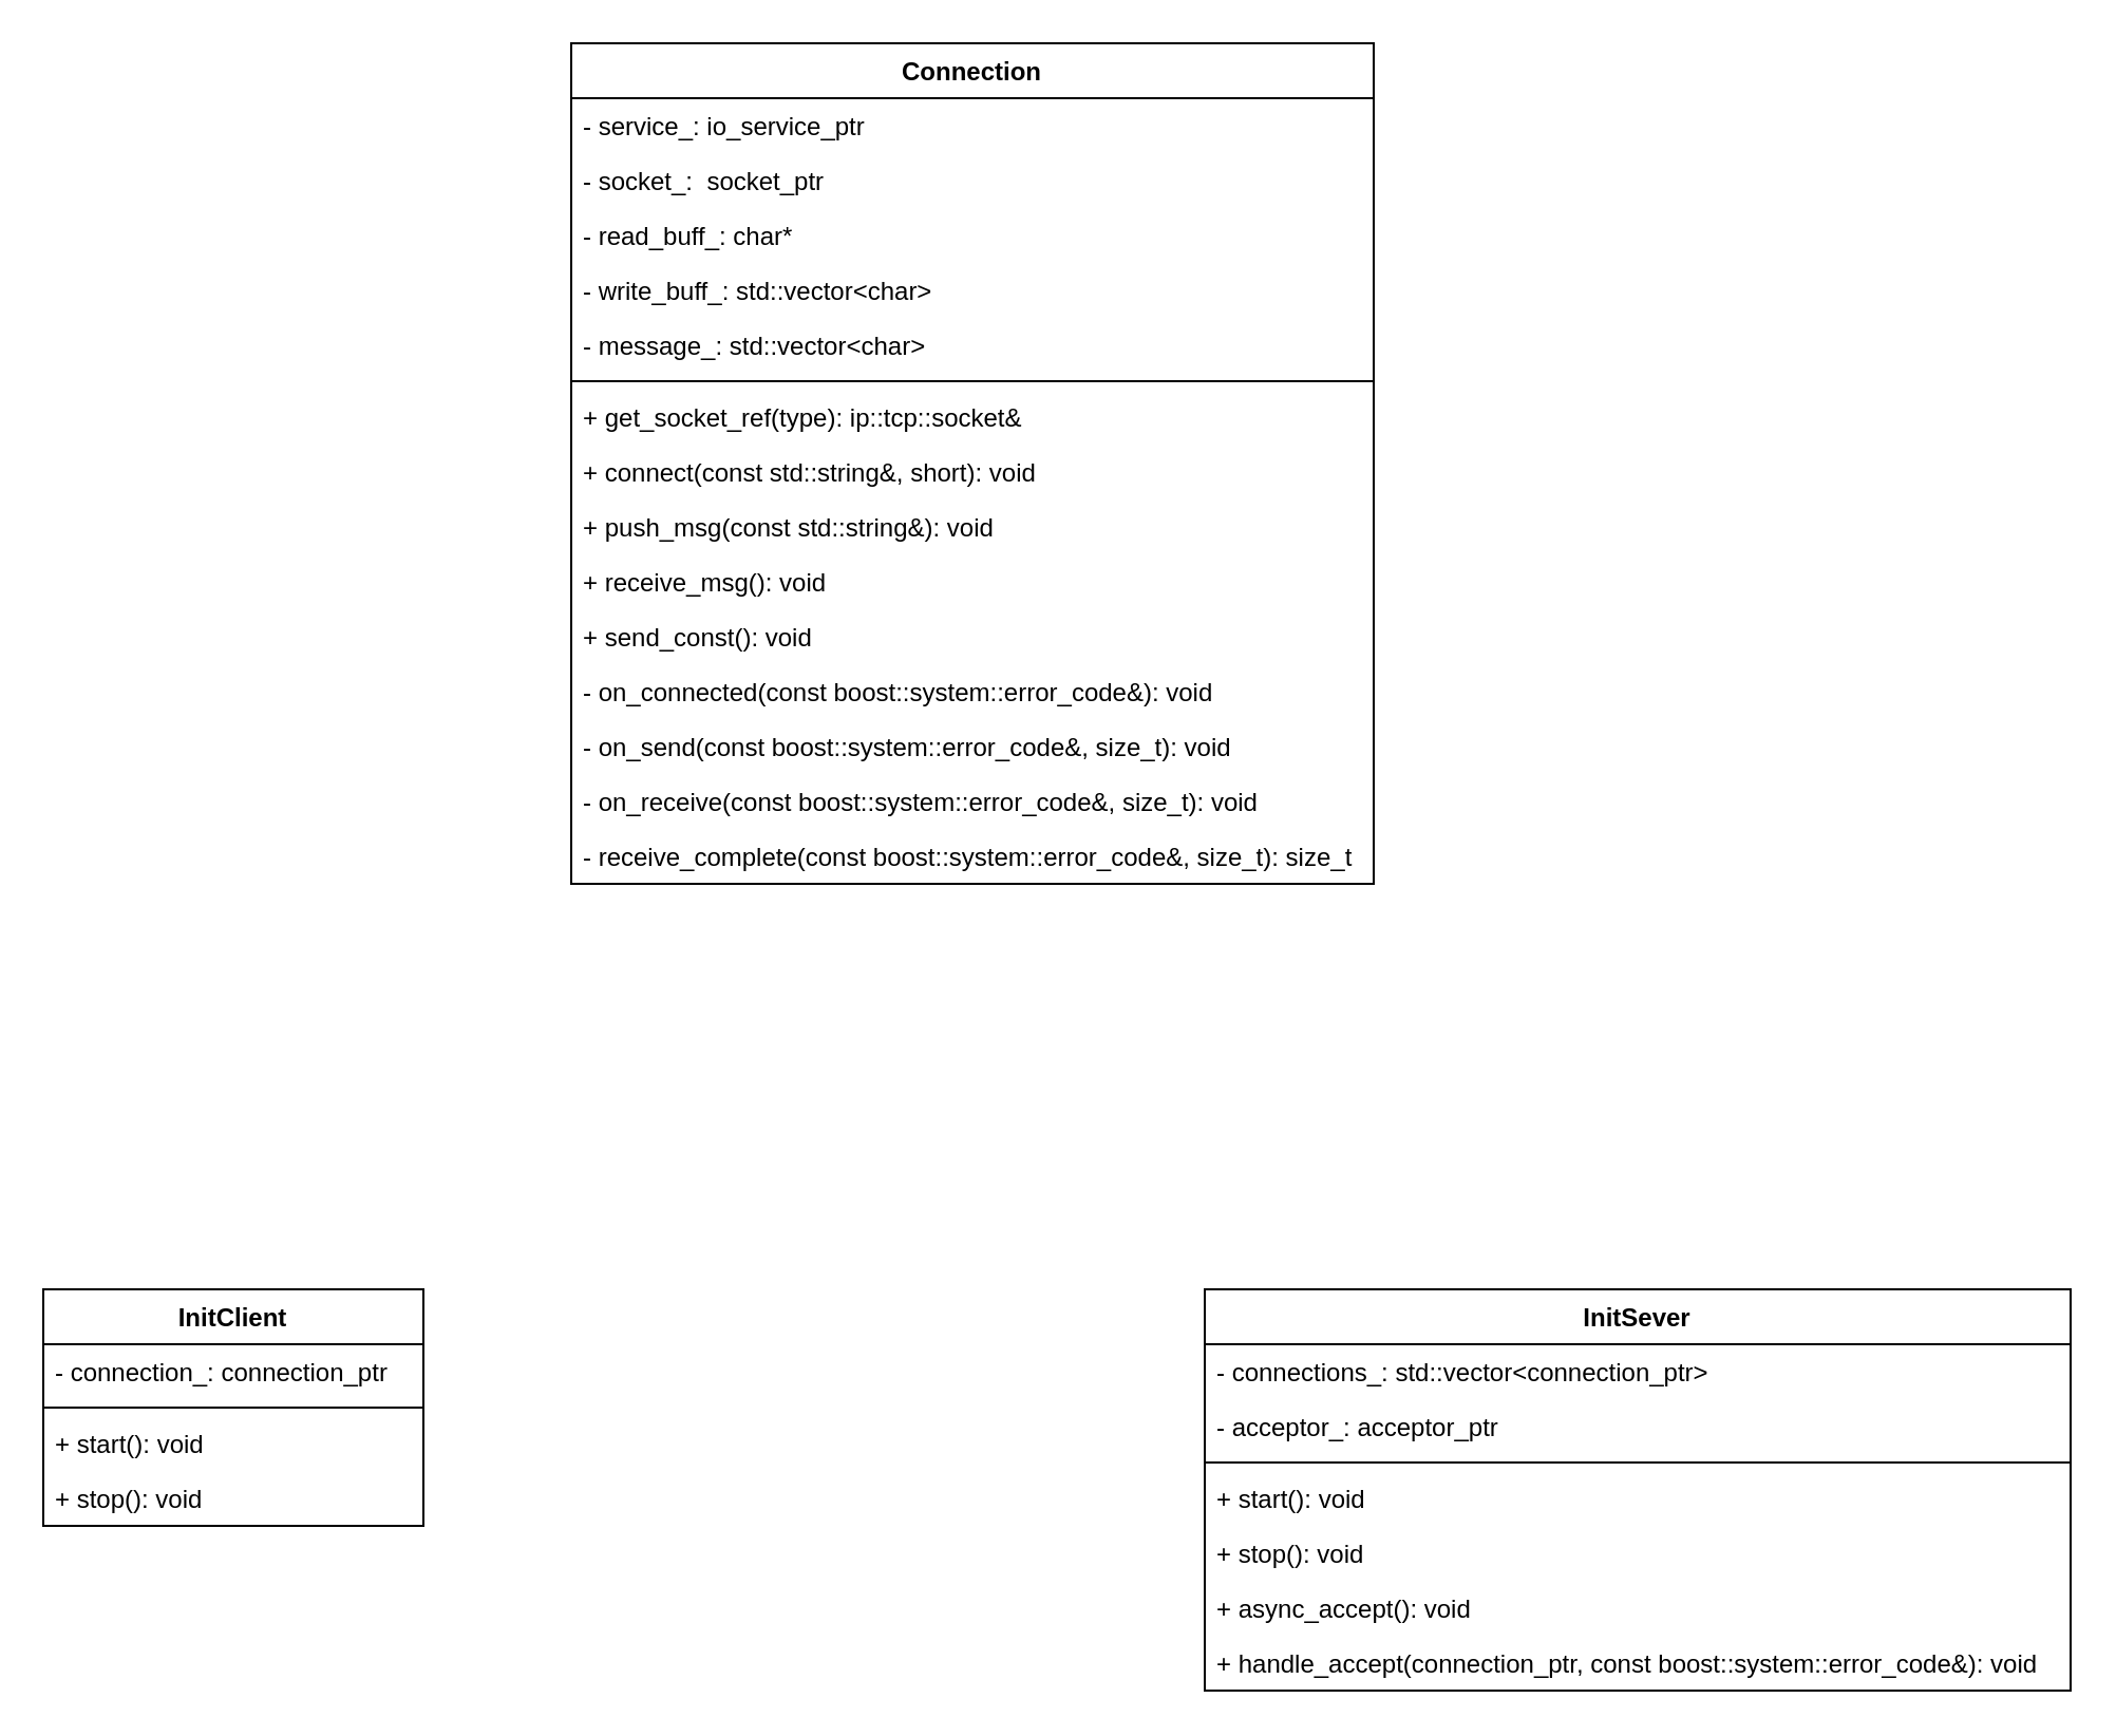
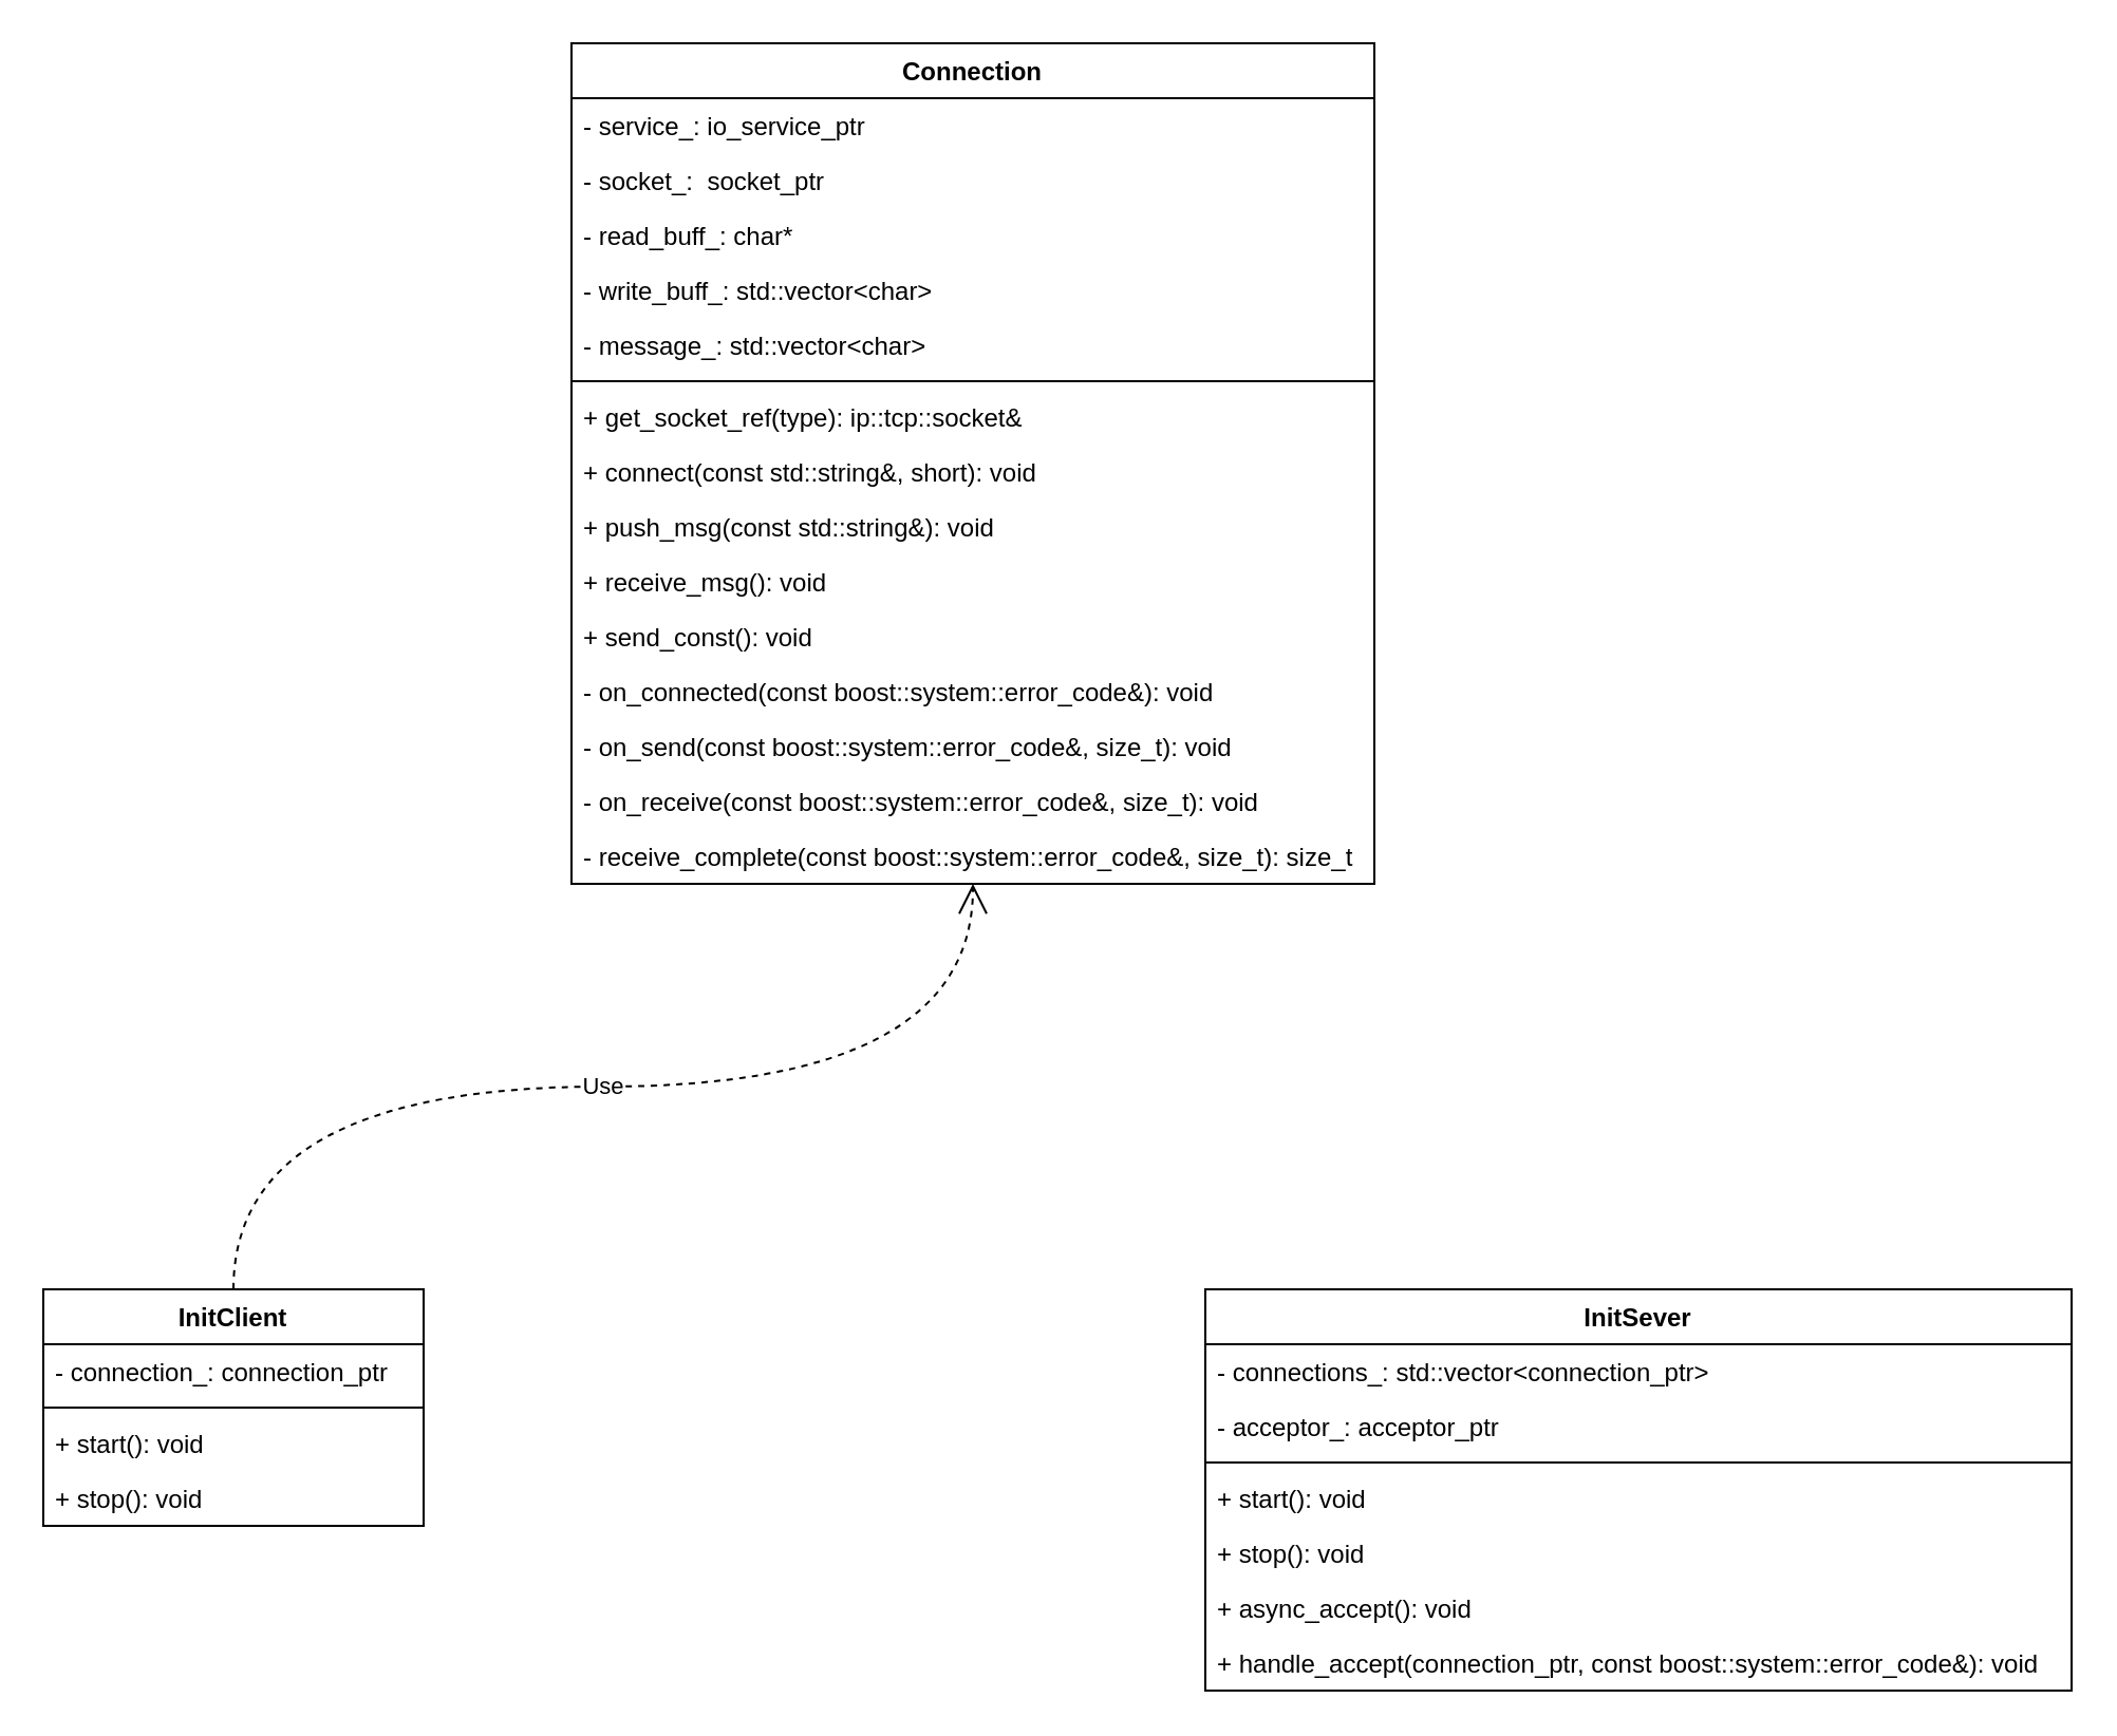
+ <mxCell id="23" value="Use" style="endArrow=open;endSize=12;dashed=1;html=1;rounded=0;exitX=0.5;exitY=0;exitDx=0;exitDy=0;edgeStyle=orthogonalEdgeStyle;curved=1;" edge="1" parent="1" source="18" target="2"><mxGeometry width="160" relative="1" as="geometry"><mxPoint x="400" y="510" as="sourcePoint" /><mxPoint x="120" y="220" as="targetPoint" /></mxGeometry></mxCell>
